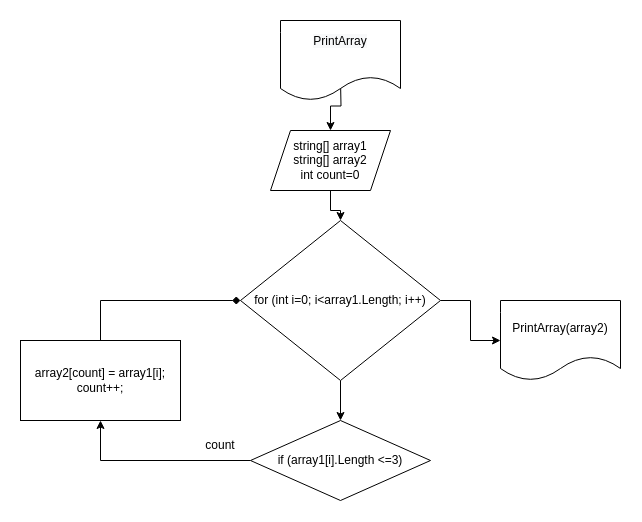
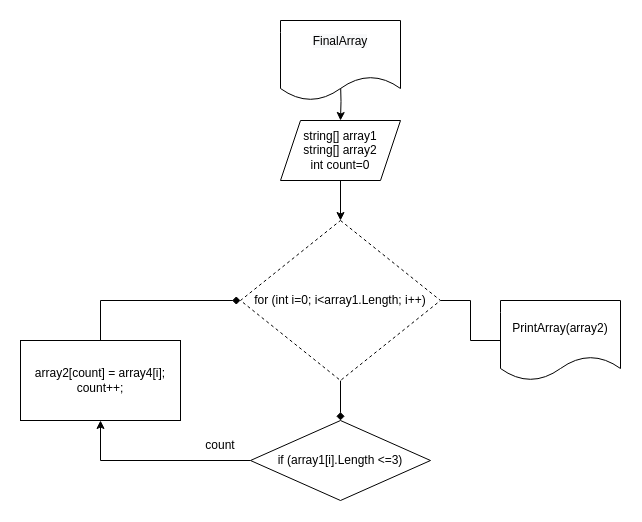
- <mxCell id="14" value="&#10;&lt;span style=&quot;color: rgb(0, 0, 0); font-family: Helvetica; font-size: 12px; font-style: normal; font-variant-ligatures: normal; font-variant-caps: normal; font-weight: 400; letter-spacing: normal; orphans: 2; text-align: center; text-indent: 0px; text-transform: none; widows: 2; word-spacing: 0px; -webkit-text-stroke-width: 0px; background-color: rgb(248, 249, 250); text-decoration-thickness: initial; text-decoration-style: initial; text-decoration-color: initial; float: none; display: inline !important;&quot;&gt;PrintArray&lt;/span&gt;&#10;&#10;" style="shape=document;whiteSpace=wrap;html=1;boundedLbl=1;" vertex="1" parent="1"><mxGeometry x="280" y="20" width="120" height="80" as="geometry" /></mxCell>
+ <mxCell id="14" value="&#10;&lt;span style=&quot;color: rgb(0, 0, 0); font-family: Helvetica; font-size: 12px; font-style: normal; font-variant-ligatures: normal; font-variant-caps: normal; font-weight: 400; letter-spacing: normal; orphans: 2; text-align: center; text-indent: 0px; text-transform: none; widows: 2; word-spacing: 0px; -webkit-text-stroke-width: 0px; background-color: rgb(248, 249, 250); text-decoration-thickness: initial; text-decoration-style: initial; text-decoration-color: initial; float: none; display: inline !important;&quot;&gt;FinalArray&lt;/span&gt;&#10;&#10;" style="shape=document;whiteSpace=wrap;html=1;boundedLbl=1;" vertex="1" parent="1"><mxGeometry x="280" y="20" width="120" height="80" as="geometry" /></mxCell>
- <mxCell id="4" value="string[] array1&lt;br&gt;string[] array2&lt;br&gt;int count=0" style="shape=parallelogram;perimeter=parallelogramPerimeter;whiteSpace=wrap;html=1;fixedSize=1;" vertex="1" parent="1"><mxGeometry x="270" y="130" width="120" height="60" as="geometry" /></mxCell>
+ <mxCell id="4" value="string[] array1&lt;br&gt;string[] array2&lt;br&gt;int count=0" style="shape=parallelogram;perimeter=parallelogramPerimeter;whiteSpace=wrap;html=1;fixedSize=1;" vertex="1" parent="1"><mxGeometry x="280" y="120" width="120" height="60" as="geometry" /></mxCell>
- <mxCell id="7" value="for (int i=0; i&amp;lt;array1.Length; i++)" style="rhombus;whiteSpace=wrap;html=1;" vertex="1" parent="1"><mxGeometry x="240" y="220" width="200" height="160" as="geometry" /></mxCell>
+ <mxCell id="7" value="for (int i=0; i&amp;lt;array1.Length; i++)" style="rhombus;whiteSpace=wrap;html=1;dashed=1;" vertex="1" parent="1"><mxGeometry x="240" y="220" width="200" height="160" as="geometry" /></mxCell>
- <mxCell id="6" value="" style="edgeStyle=orthogonalEdgeStyle;rounded=0;orthogonalLoop=1;jettySize=auto;html=1;" edge="1" parent="1" source="7" target="13"><mxGeometry relative="1" as="geometry" /></mxCell>
+ <mxCell id="6" value="" style="edgeStyle=orthogonalEdgeStyle;rounded=0;orthogonalLoop=1;jettySize=auto;html=1;endArrow=none;" edge="1" parent="1" source="7" target="13"><mxGeometry relative="1" as="geometry" /></mxCell>
- <mxCell id="11" value="array2[count] = array1[i];&lt;br&gt;count++;" style="rounded=0;whiteSpace=wrap;html=1;" vertex="1" parent="1"><mxGeometry x="20" y="340" width="160" height="80" as="geometry" /></mxCell>
+ <mxCell id="11" value="array2[count] = array4[i];&lt;br&gt;count++;" style="rounded=0;whiteSpace=wrap;html=1;" vertex="1" parent="1"><mxGeometry x="20" y="340" width="160" height="80" as="geometry" /></mxCell>
- <mxCell id="5" value="" style="edgeStyle=orthogonalEdgeStyle;rounded=0;orthogonalLoop=1;jettySize=auto;html=1;" edge="1" parent="1" source="7" target="9"><mxGeometry relative="1" as="geometry" /></mxCell>
+ <mxCell id="5" value="" style="edgeStyle=orthogonalEdgeStyle;rounded=0;orthogonalLoop=1;jettySize=auto;html=1;endArrow=diamond;" edge="1" parent="1" source="7" target="9"><mxGeometry relative="1" as="geometry" /></mxCell>
